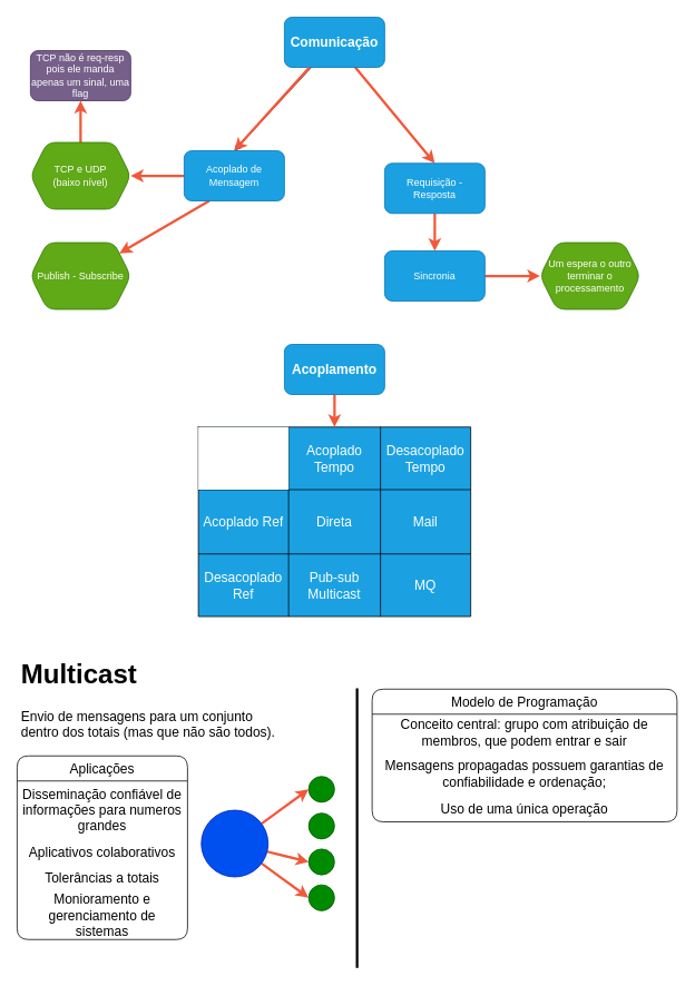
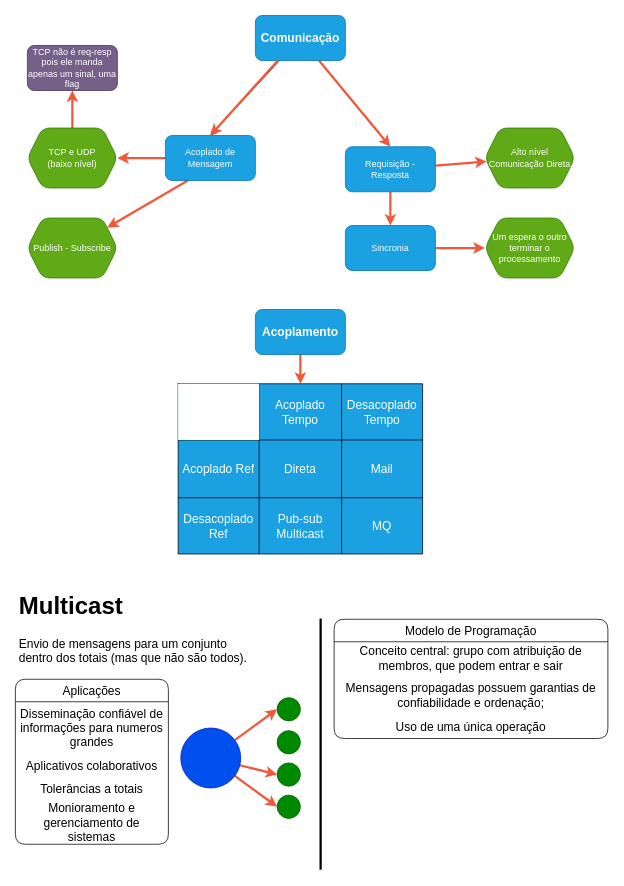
+ <mxCell id="13" value="Alto nível&lt;br&gt;Comunicação Direta" style="shape=hexagon;perimeter=hexagonPerimeter2;whiteSpace=wrap;html=1;fixedSize=1;fillColor=#60a917;strokeColor=#2D7600;fontColor=#ffffff;rounded=1;" vertex="1" parent="1"><mxGeometry x="646" y="170" width="120" height="80" as="geometry" /></mxCell>
+ <mxCell id="8" value="" style="edgeStyle=none;html=1;elbow=vertical;strokeWidth=3;strokeColor=#F0583A;" edge="1" parent="1" source="10" target="13"><mxGeometry relative="1" as="geometry" /></mxCell>
